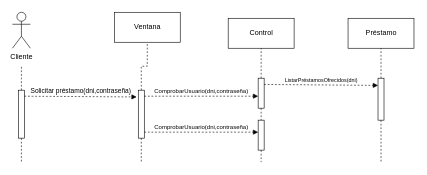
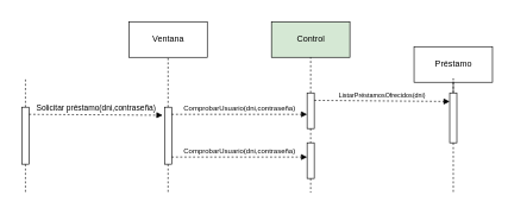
- <mxCell id="3" value="Ventana" style="html=1;" parent="1" vertex="1"><mxGeometry x="190" y="20" width="110" height="50" as="geometry" /></mxCell>
+ <mxCell id="3" value="Ventana" style="html=1;" parent="1" vertex="1"><mxGeometry x="180" y="30" width="110" height="50" as="geometry" /></mxCell>
- <mxCell id="2" value="Cliente" style="shape=umlActor;verticalLabelPosition=bottom;verticalAlign=top;html=1;" parent="1" vertex="1"><mxGeometry x="20" y="20" width="30" height="60" as="geometry" /></mxCell>
- <mxCell id="4" value="Control" style="html=1;" parent="1" vertex="1"><mxGeometry x="380" y="30" width="110" height="50" as="geometry" /></mxCell>
+ <mxCell id="4" value="Control" style="html=1;fillColor=#d5e8d4;" parent="1" vertex="1"><mxGeometry x="380" y="30" width="110" height="50" as="geometry" /></mxCell>
- <mxCell id="5" value="Préstamo" style="html=1;" parent="1" vertex="1"><mxGeometry x="580" y="30" width="110" height="50" as="geometry" /></mxCell>
+ <mxCell id="5" value="Préstamo" style="html=1;" parent="1" vertex="1"><mxGeometry x="580" y="65" width="110" height="50" as="geometry" /></mxCell>
